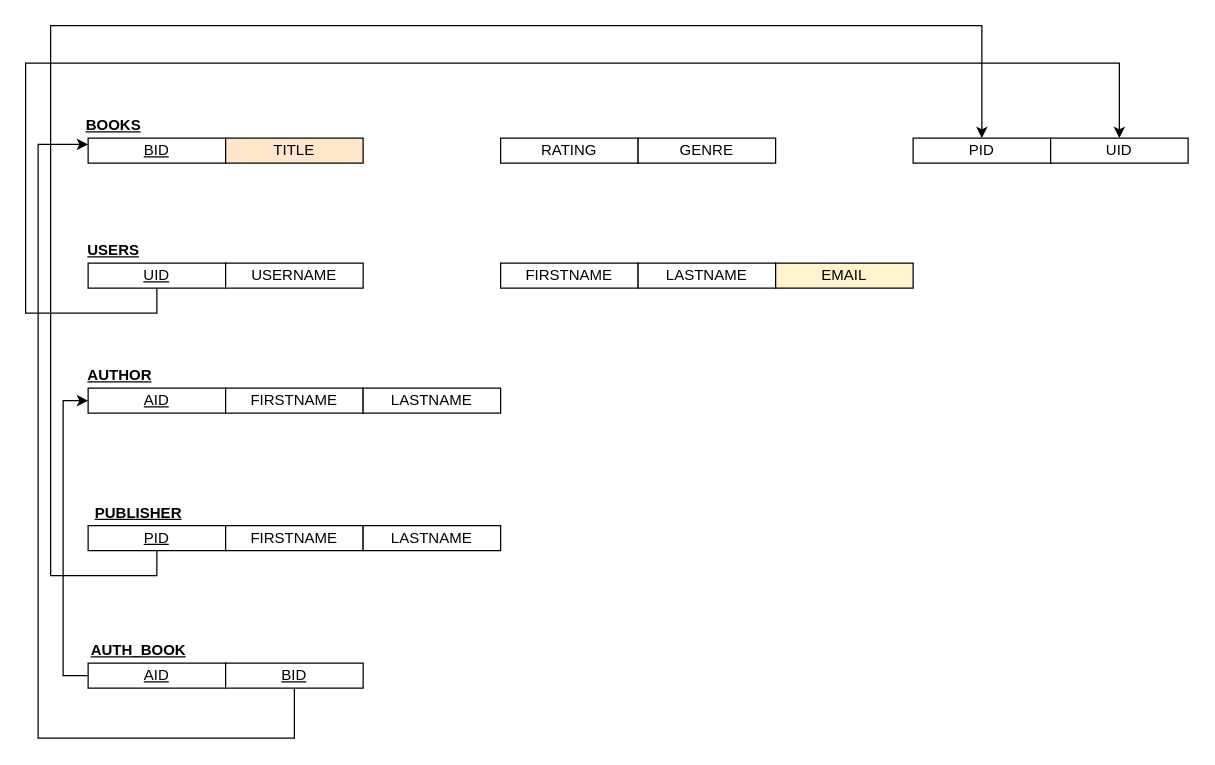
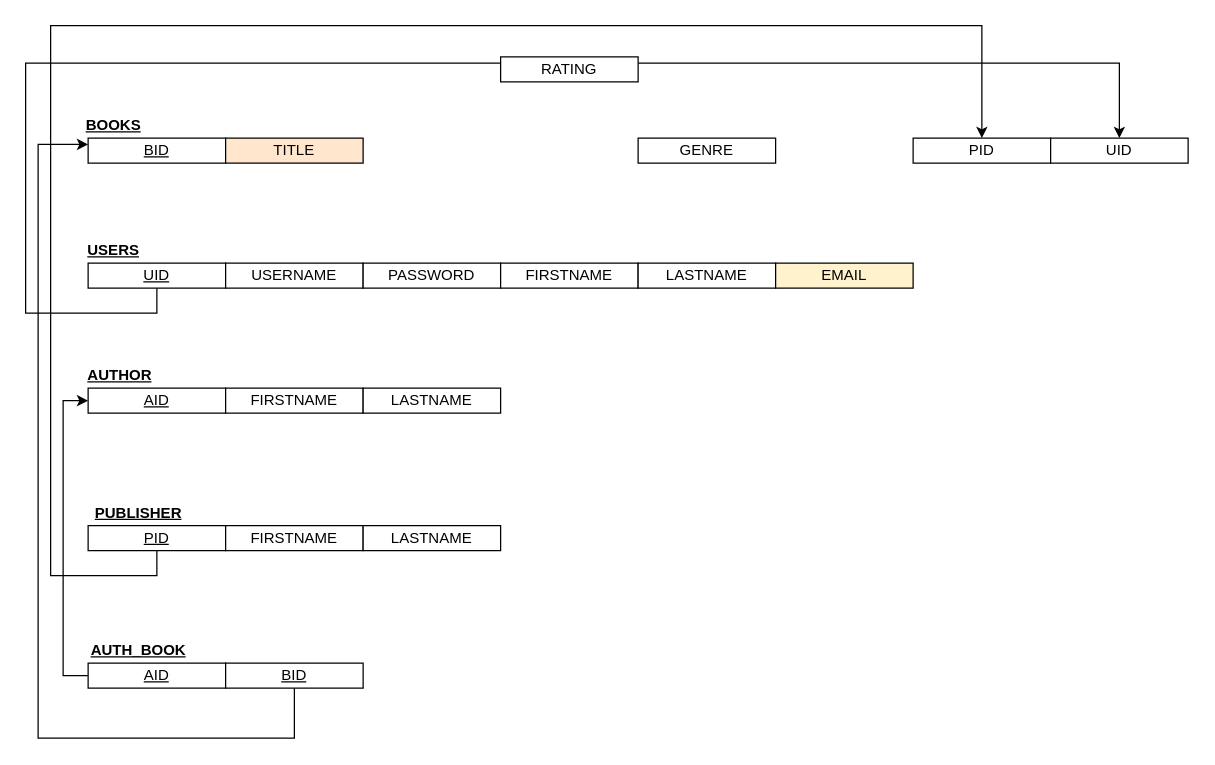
- <mxCell id="27" value="RATING" style="rounded=0;whiteSpace=wrap;html=1;" parent="1" vertex="1"><mxGeometry x="400" y="110" width="110" height="20" as="geometry" /></mxCell>
+ <mxCell id="27" value="RATING" style="rounded=0;whiteSpace=wrap;html=1;" parent="1" vertex="1"><mxGeometry x="400" y="45" width="110" height="20" as="geometry" /></mxCell>
+ <mxCell id="8" value="PASSWORD" style="rounded=0;whiteSpace=wrap;html=1;" parent="1" vertex="1"><mxGeometry x="290" y="210" width="110" height="20" as="geometry" /></mxCell>
